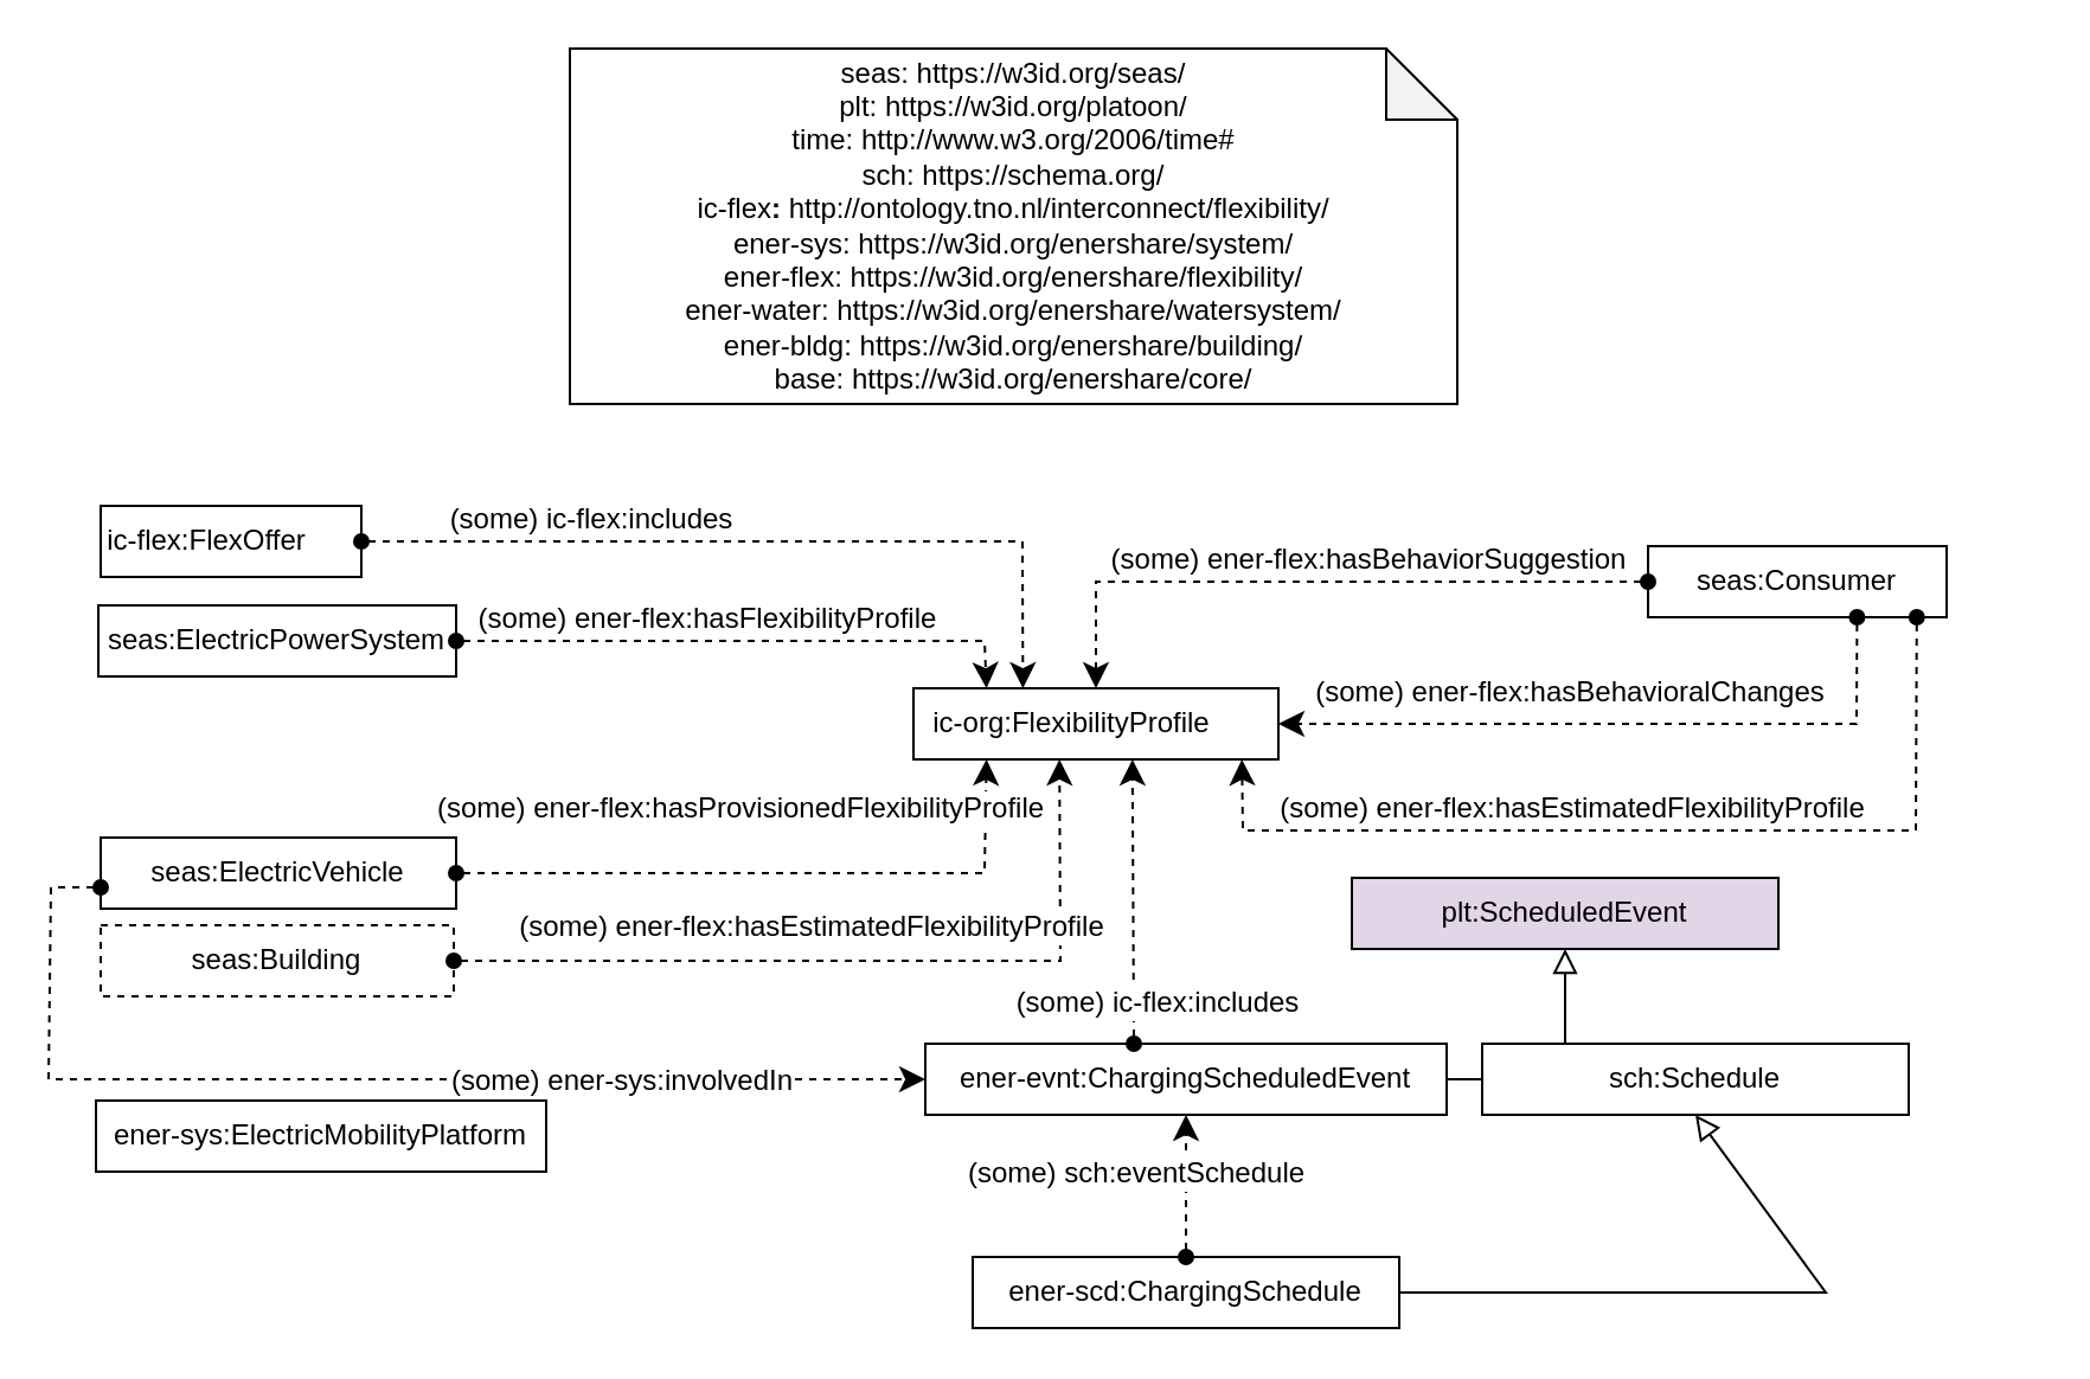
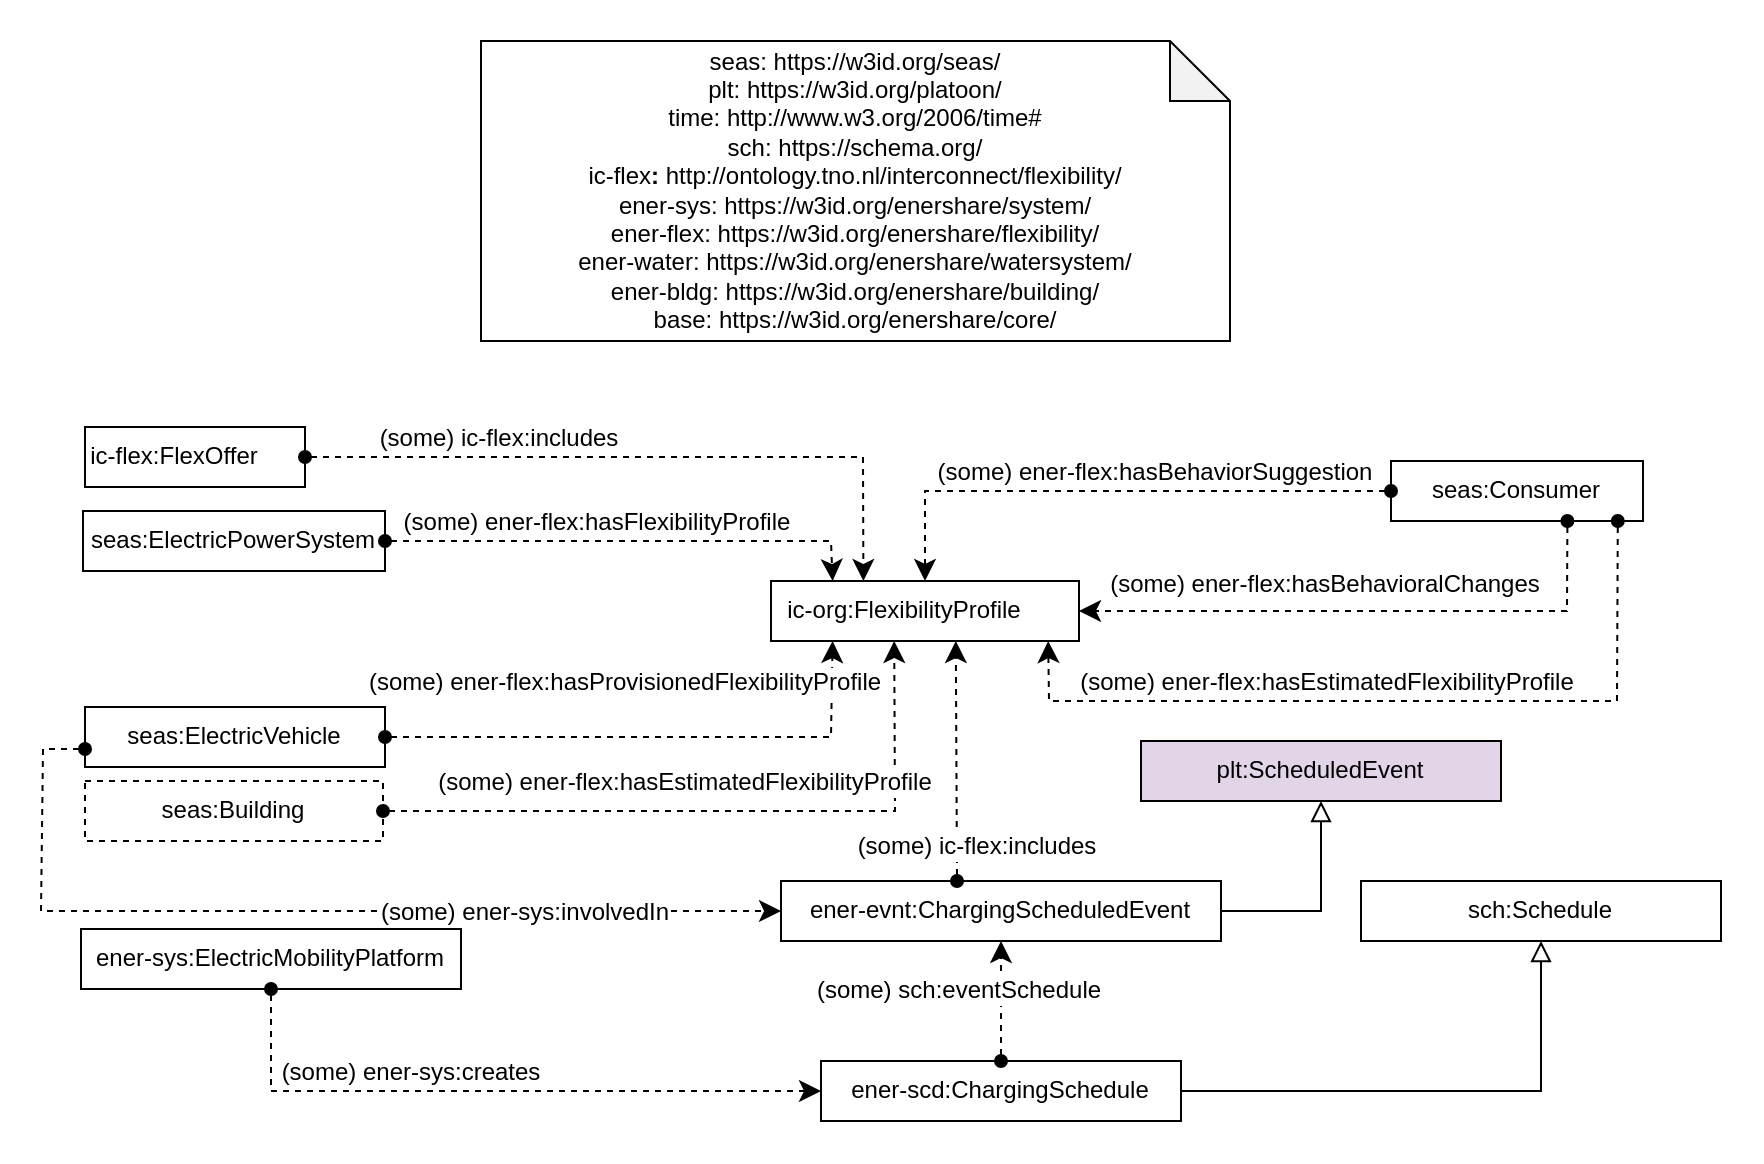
- <mxCell id="34" value="&lt;div&gt;sch:Schedule&lt;br&gt;&lt;/div&gt;" style="rounded=0;whiteSpace=wrap;html=1;snapToPoint=1;points=[[0.1,0],[0.2,0],[0.3,0],[0.4,0],[0.5,0],[0.6,0],[0.7,0],[0.8,0],[0.9,0],[0,0.1],[0,0.3],[0,0.5],[0,0.7],[0,0.9],[0.1,1],[0.2,1],[0.3,1],[0.4,1],[0.5,1],[0.6,1],[0.7,1],[0.8,1],[0.9,1],[1,0.1],[1,0.3],[1,0.5],[1,0.7],[1,0.9]];" vertex="1" parent="1"><mxGeometry x="625" y="440" width="180" height="30" as="geometry" /></mxCell>
+ <mxCell id="34" value="&lt;div&gt;sch:Schedule&lt;br&gt;&lt;/div&gt;" style="rounded=0;whiteSpace=wrap;html=1;snapToPoint=1;points=[[0.1,0],[0.2,0],[0.3,0],[0.4,0],[0.5,0],[0.6,0],[0.7,0],[0.8,0],[0.9,0],[0,0.1],[0,0.3],[0,0.5],[0,0.7],[0,0.9],[0.1,1],[0.2,1],[0.3,1],[0.4,1],[0.5,1],[0.6,1],[0.7,1],[0.8,1],[0.9,1],[1,0.1],[1,0.3],[1,0.5],[1,0.7],[1,0.9]];" vertex="1" parent="1"><mxGeometry x="680" y="440" width="180" height="30" as="geometry" /></mxCell>
+ <mxCell id="22" value="" style="endArrow=classic;html=1;entryX=0;entryY=0.5;entryDx=0;entryDy=0;endSize=8;arcSize=0;rounded=0;exitX=0.5;exitY=1;exitDx=0;exitDy=0;dashed=1;startArrow=oval;startFill=1;" edge="1" parent="1" source="20" target="21"><mxGeometry width="50" height="50" relative="1" as="geometry"><mxPoint x="165" y="615" as="sourcePoint" /><mxPoint x="425" y="670" as="targetPoint" /><Array as="points"><mxPoint x="135" y="545" /><mxPoint x="280" y="545" /></Array></mxGeometry></mxCell>
+ <mxCell id="23" value="(some) ener-sys:creates" style="text;html=1;align=center;verticalAlign=middle;resizable=0;points=[];labelBackgroundColor=#ffffff;" connectable="0" vertex="1" parent="22"><mxGeometry x="-0.127" relative="1" as="geometry"><mxPoint x="-22" y="-10" as="offset" /></mxGeometry></mxCell>
